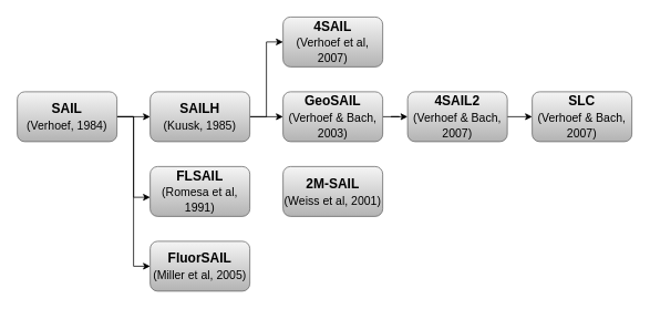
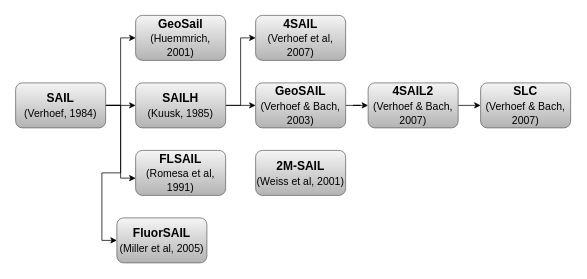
+ <mxCell id="14" value="GeoSail&lt;br&gt;&lt;span style=&quot;font-weight: normal&quot;&gt;&lt;font style=&quot;font-size: 14px&quot;&gt;(Huemmrich, 2001)&lt;/font&gt;&lt;/span&gt;&lt;br&gt;" style="rounded=1;whiteSpace=wrap;html=1;fillColor=#f5f5f5;strokeColor=#666666;gradientColor=#b3b3b3;fontSize=16;fontStyle=1" vertex="1" parent="1"><mxGeometry x="180" y="20" width="120" height="60" as="geometry" /></mxCell>
+ <mxCell id="3" style="edgeStyle=orthogonalEdgeStyle;rounded=0;orthogonalLoop=1;jettySize=auto;html=1;exitX=1;exitY=0.5;exitDx=0;exitDy=0;entryX=0;entryY=0.5;entryDx=0;entryDy=0;fontSize=16;" edge="1" parent="1" source="6" target="14"><mxGeometry relative="1" as="geometry" /></mxCell>
- <mxCell id="19" value="FluorSAIL&lt;br&gt;&lt;span style=&quot;font-weight: normal&quot;&gt;&lt;font style=&quot;font-size: 14px&quot;&gt;(Miller et al, 2005)&lt;/font&gt;&lt;/span&gt;&lt;br&gt;" style="rounded=1;whiteSpace=wrap;html=1;fillColor=#f5f5f5;strokeColor=#666666;gradientColor=#b3b3b3;fontSize=16;fontStyle=1" vertex="1" parent="1"><mxGeometry x="180" y="290" width="120" height="60" as="geometry" /></mxCell>
+ <mxCell id="19" value="FluorSAIL&lt;br&gt;&lt;span style=&quot;font-weight: normal&quot;&gt;&lt;font style=&quot;font-size: 14px&quot;&gt;(Miller et al, 2005)&lt;/font&gt;&lt;/span&gt;&lt;br&gt;" style="rounded=1;whiteSpace=wrap;html=1;fillColor=#f5f5f5;strokeColor=#666666;gradientColor=#b3b3b3;fontSize=16;fontStyle=1" vertex="1" parent="1"><mxGeometry x="155" y="290" width="120" height="60" as="geometry" /></mxCell>
